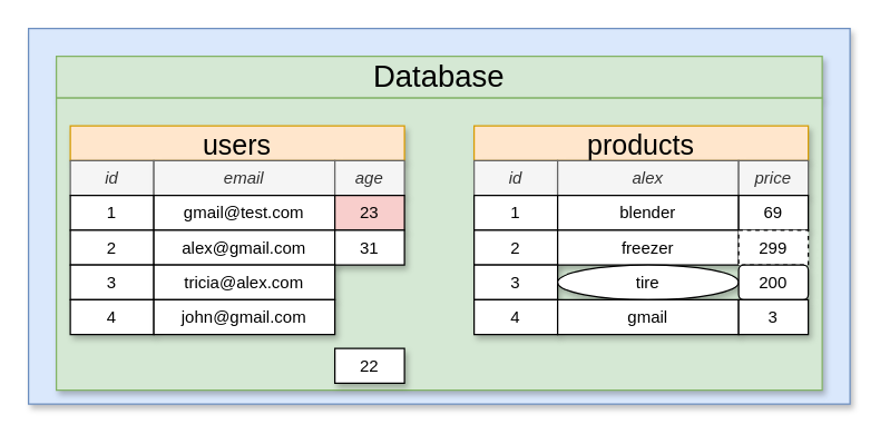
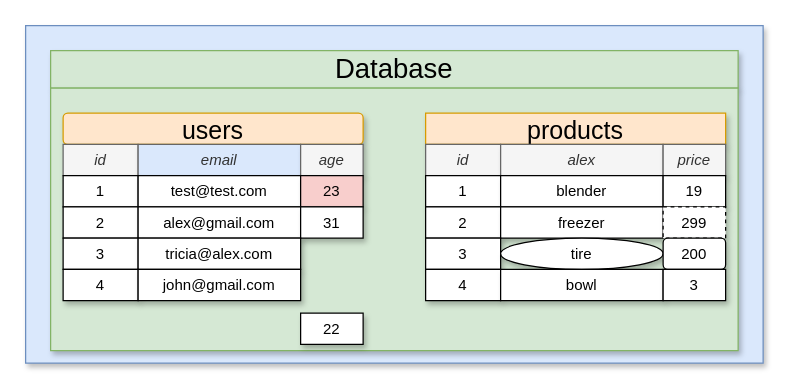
- <mxCell id="5" value="users" style="rounded=0;whiteSpace=wrap;html=1;shadow=1;fontSize=20;fillColor=#ffe6cc;strokeColor=#d79b00;" parent="1" vertex="1"><mxGeometry x="50" y="90" width="240" height="25" as="geometry" /></mxCell>
+ <mxCell id="5" value="users" style="whiteSpace=wrap;html=1;shadow=1;fontSize=20;fillColor=#ffe6cc;strokeColor=#d79b00;rounded=1;" parent="1" vertex="1"><mxGeometry x="50" y="90" width="240" height="25" as="geometry" /></mxCell>
- <mxCell id="7" value="email" style="rounded=0;whiteSpace=wrap;html=1;shadow=1;fontSize=12;fillColor=#f5f5f5;strokeColor=#666666;fontColor=#333333;fontStyle=2" parent="1" vertex="1"><mxGeometry x="110" y="115" width="130" height="25" as="geometry" /></mxCell>
+ <mxCell id="7" value="email" style="rounded=0;whiteSpace=wrap;html=1;shadow=1;fontSize=12;fillColor=#dae8fc;strokeColor=#666666;fontColor=#333333;fontStyle=2;" parent="1" vertex="1"><mxGeometry x="110" y="115" width="130" height="25" as="geometry" /></mxCell>
- <mxCell id="10" value="gmail@test.com" style="rounded=0;whiteSpace=wrap;html=1;shadow=1;fontSize=12;fontStyle=0" parent="1" vertex="1"><mxGeometry x="110" y="140" width="130" height="25" as="geometry" /></mxCell>
+ <mxCell id="10" value="test@test.com" style="rounded=0;whiteSpace=wrap;html=1;shadow=1;fontSize=12;fontStyle=0" parent="1" vertex="1"><mxGeometry x="110" y="140" width="130" height="25" as="geometry" /></mxCell>
- <mxCell id="26" value="69" style="rounded=0;whiteSpace=wrap;html=1;shadow=1;fontSize=12;fontStyle=0" parent="1" vertex="1"><mxGeometry x="530" y="140" width="50" height="25" as="geometry" /></mxCell>
+ <mxCell id="26" value="19" style="rounded=0;whiteSpace=wrap;html=1;shadow=1;fontSize=12;fontStyle=0" parent="1" vertex="1"><mxGeometry x="530" y="140" width="50" height="25" as="geometry" /></mxCell>
- <mxCell id="34" value="gmail" style="rounded=0;whiteSpace=wrap;html=1;shadow=1;fontSize=12;fontStyle=0" parent="1" vertex="1"><mxGeometry x="400" y="215" width="130" height="25" as="geometry" /></mxCell>
+ <mxCell id="34" value="bowl" style="rounded=0;whiteSpace=wrap;html=1;shadow=1;fontSize=12;fontStyle=0" parent="1" vertex="1"><mxGeometry x="400" y="215" width="130" height="25" as="geometry" /></mxCell>
